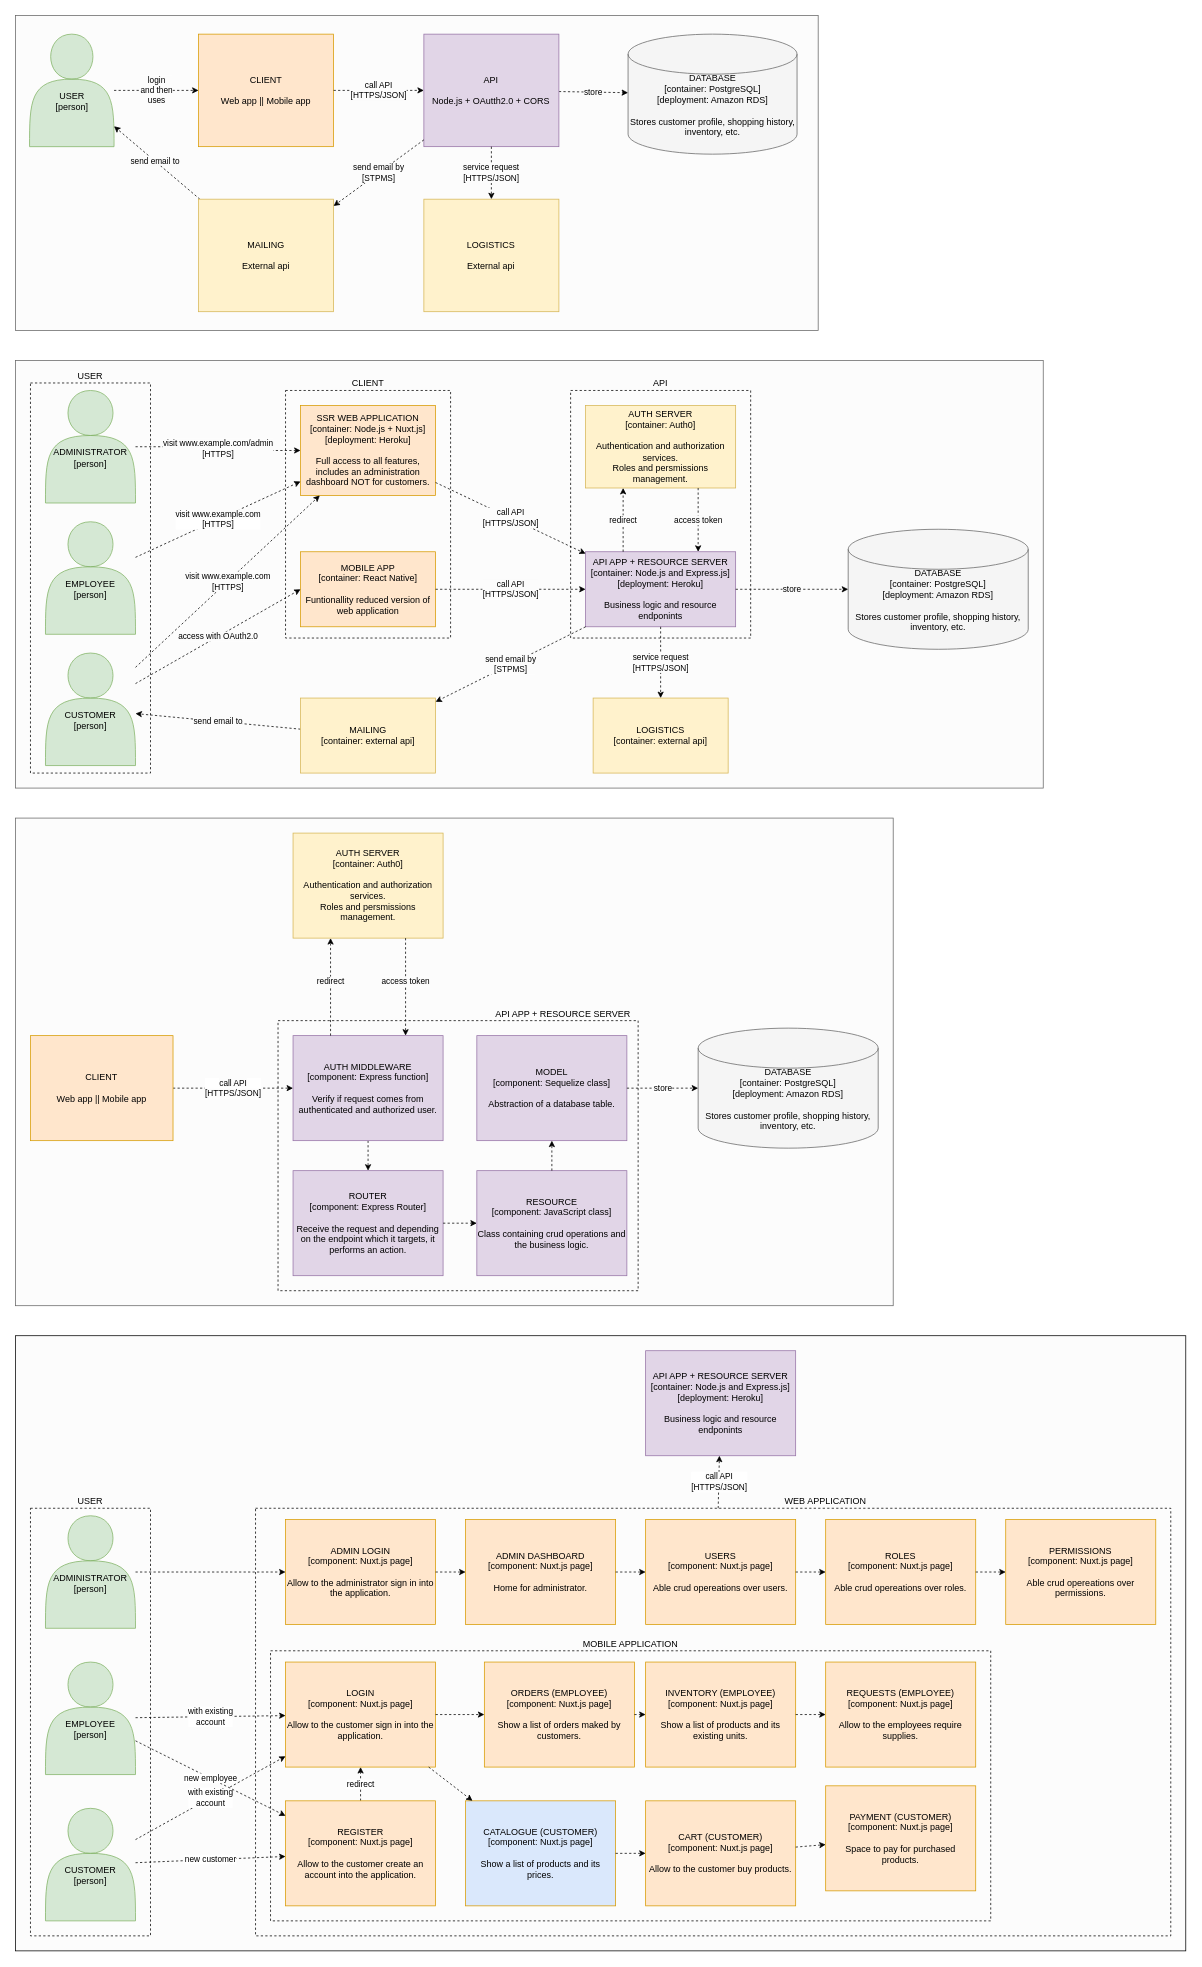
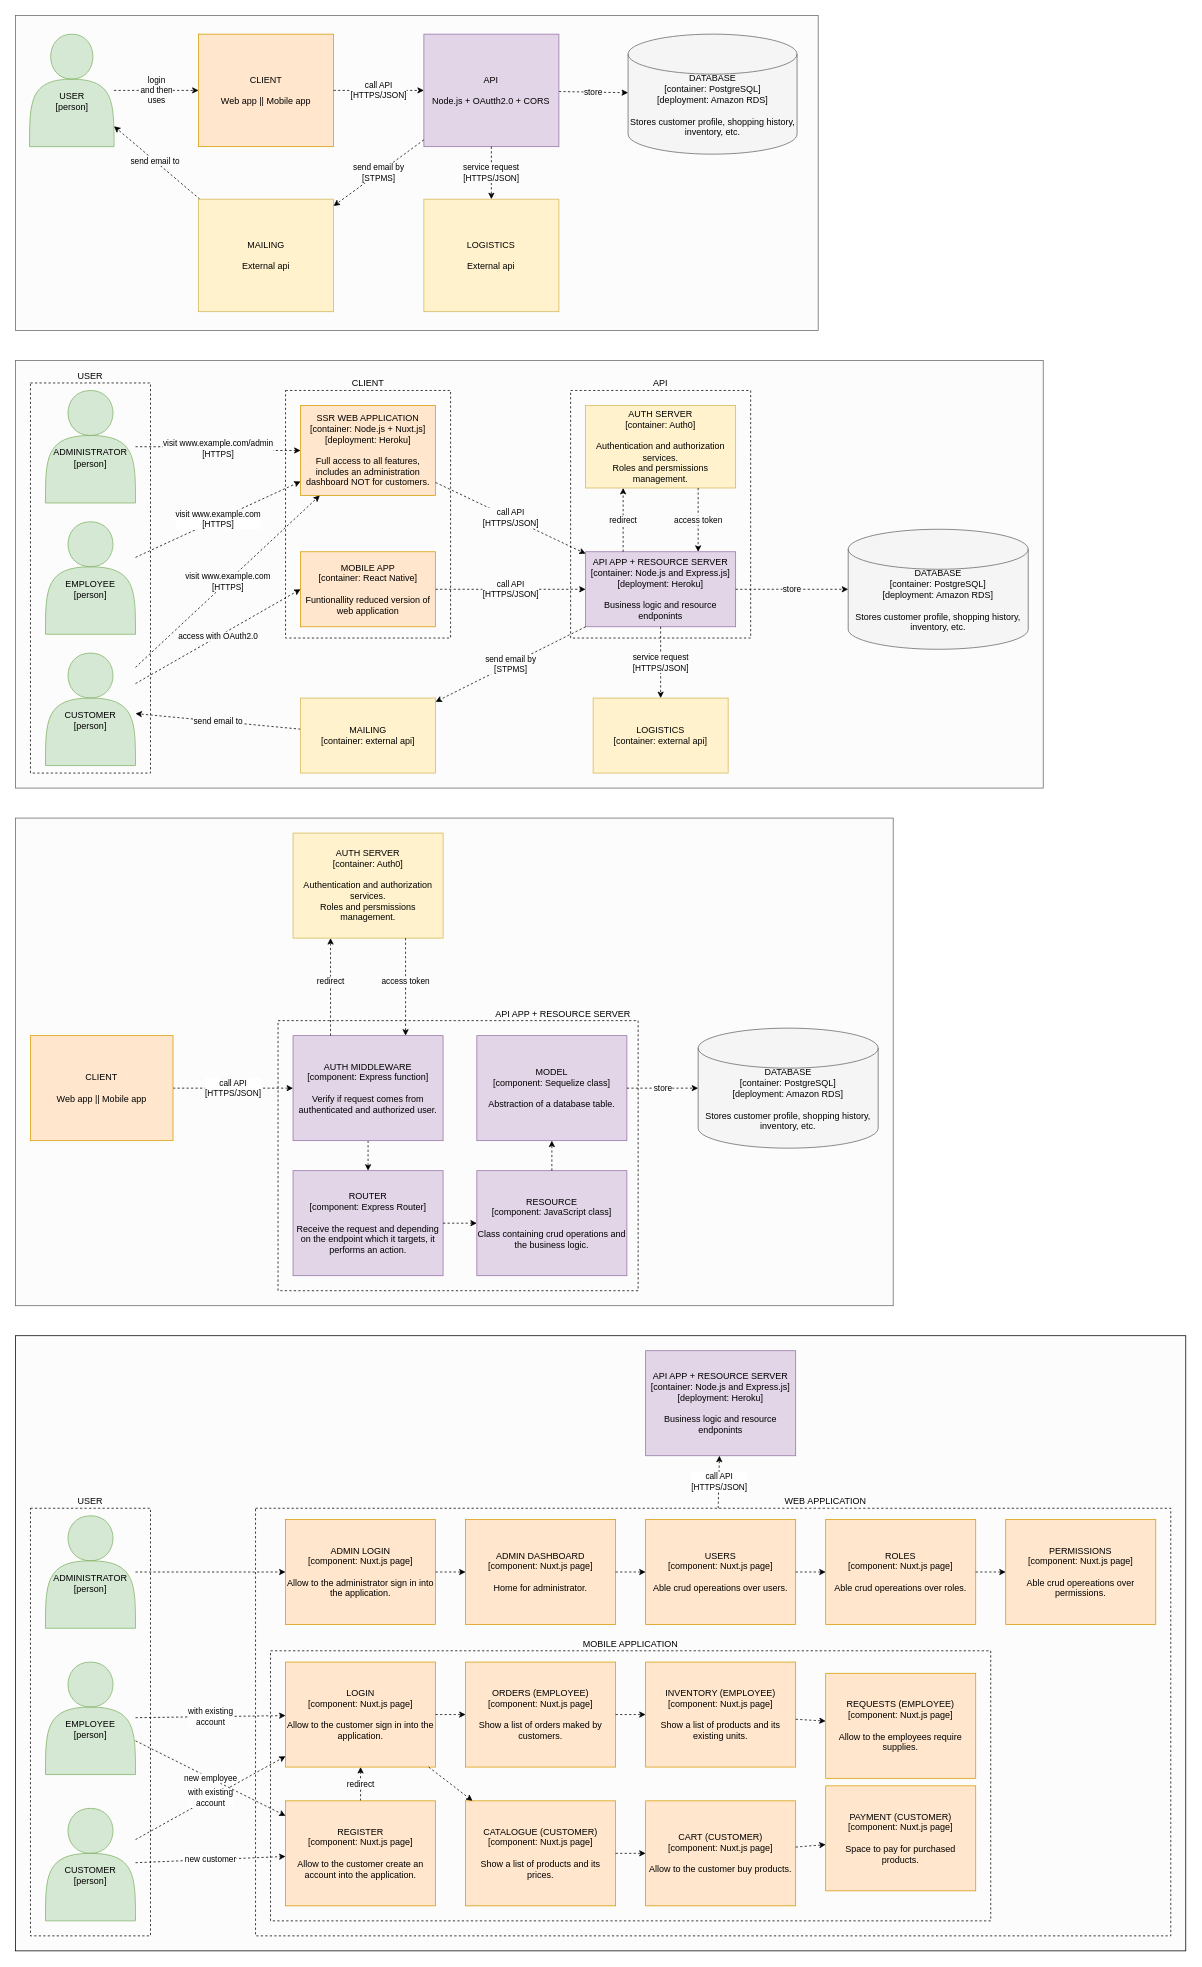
- <mxCell id="94" value="ORDERS (EMPLOYEE)&lt;br&gt;[component: Nuxt.js page]&lt;br&gt;&lt;br&gt;Show a list of orders maked by customers." style="rounded=0;whiteSpace=wrap;html=1;fillColor=#ffe6cc;strokeColor=#d79b00;" vertex="1" parent="61"><mxGeometry x="625" y="435" width="200" height="140" as="geometry" /></mxCell>
+ <mxCell id="94" value="ORDERS (EMPLOYEE)&lt;br&gt;[component: Nuxt.js page]&lt;br&gt;&lt;br&gt;Show a list of orders maked by customers." style="rounded=0;whiteSpace=wrap;html=1;fillColor=#ffe6cc;strokeColor=#d79b00;" vertex="1" parent="61"><mxGeometry x="600" y="435" width="200" height="140" as="geometry" /></mxCell>
- <mxCell id="98" value="REQUESTS (EMPLOYEE)&lt;br&gt;[component: Nuxt.js page]&lt;br&gt;&lt;br&gt;Allow to the employees require supplies." style="rounded=0;whiteSpace=wrap;html=1;fillColor=#ffe6cc;strokeColor=#d79b00;" vertex="1" parent="61"><mxGeometry x="1080" y="435" width="200" height="140" as="geometry" /></mxCell>
+ <mxCell id="98" value="REQUESTS (EMPLOYEE)&lt;br&gt;[component: Nuxt.js page]&lt;br&gt;&lt;br&gt;Allow to the employees require supplies." style="rounded=0;whiteSpace=wrap;html=1;fillColor=#ffe6cc;strokeColor=#d79b00;" vertex="1" parent="61"><mxGeometry x="1080" y="450" width="200" height="140" as="geometry" /></mxCell>
- <mxCell id="77" value="CATALOGUE (CUSTOMER)&lt;br&gt;[component: Nuxt.js page]&lt;br&gt;&lt;br&gt;Show a list of products and its prices." style="rounded=0;whiteSpace=wrap;html=1;fillColor=#dae8fc;strokeColor=#d79b00;" parent="61" vertex="1"><mxGeometry x="600" y="620" width="200" height="140" as="geometry" /></mxCell>
+ <mxCell id="77" value="CATALOGUE (CUSTOMER)&lt;br&gt;[component: Nuxt.js page]&lt;br&gt;&lt;br&gt;Show a list of products and its prices." style="rounded=0;whiteSpace=wrap;html=1;fillColor=#ffe6cc;strokeColor=#d79b00;" parent="61" vertex="1"><mxGeometry x="600" y="620" width="200" height="140" as="geometry" /></mxCell>
